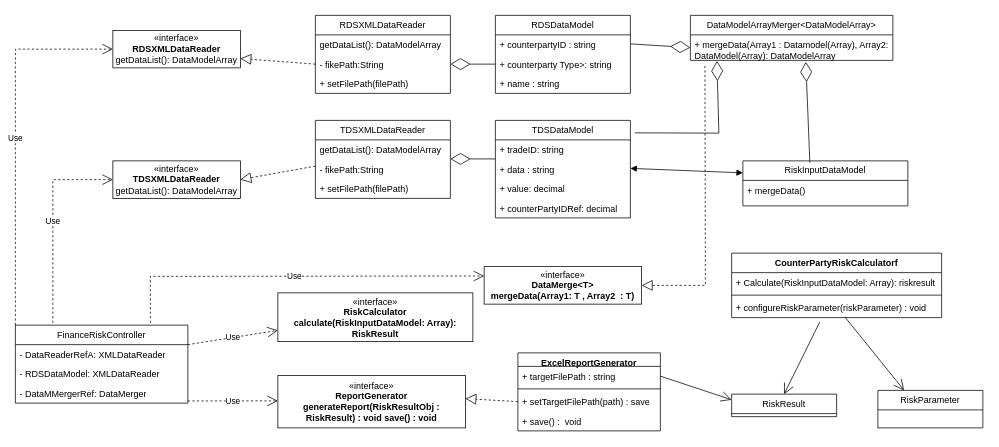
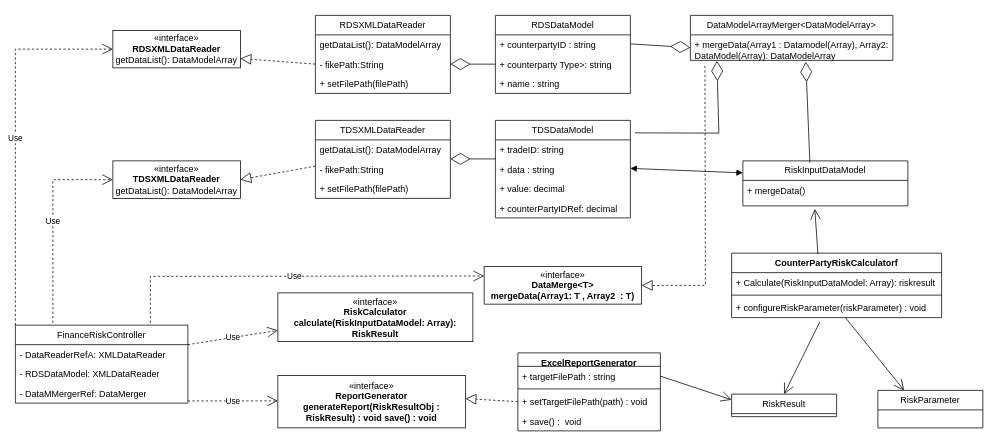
+ <mxCell id="58" value="" style="endArrow=open;endFill=1;endSize=12;html=1;rounded=0;entryX=0.436;entryY=1.118;entryDx=0;entryDy=0;entryPerimeter=0;exitX=0.411;exitY=0.012;exitDx=0;exitDy=0;exitPerimeter=0;" edge="1" parent="1" source="24" target="23"><mxGeometry width="160" relative="1" as="geometry"><mxPoint x="1060" y="330" as="sourcePoint" /><mxPoint x="1220" y="330" as="targetPoint" /></mxGeometry></mxCell>
- <mxCell id="33" value="+ setTargetFilePath(path) : save" style="text;strokeColor=none;fillColor=none;align=left;verticalAlign=top;spacingLeft=4;spacingRight=4;overflow=hidden;rotatable=0;points=[[0,0.5],[1,0.5]];portConstraint=eastwest;whiteSpace=wrap;html=1;" parent="30" vertex="1"><mxGeometry y="52" width="190" height="26" as="geometry" /></mxCell>
+ <mxCell id="33" value="+ setTargetFilePath(path) : void" style="text;strokeColor=none;fillColor=none;align=left;verticalAlign=top;spacingLeft=4;spacingRight=4;overflow=hidden;rotatable=0;points=[[0,0.5],[1,0.5]];portConstraint=eastwest;whiteSpace=wrap;html=1;" parent="30" vertex="1"><mxGeometry y="52" width="190" height="26" as="geometry" /></mxCell>
